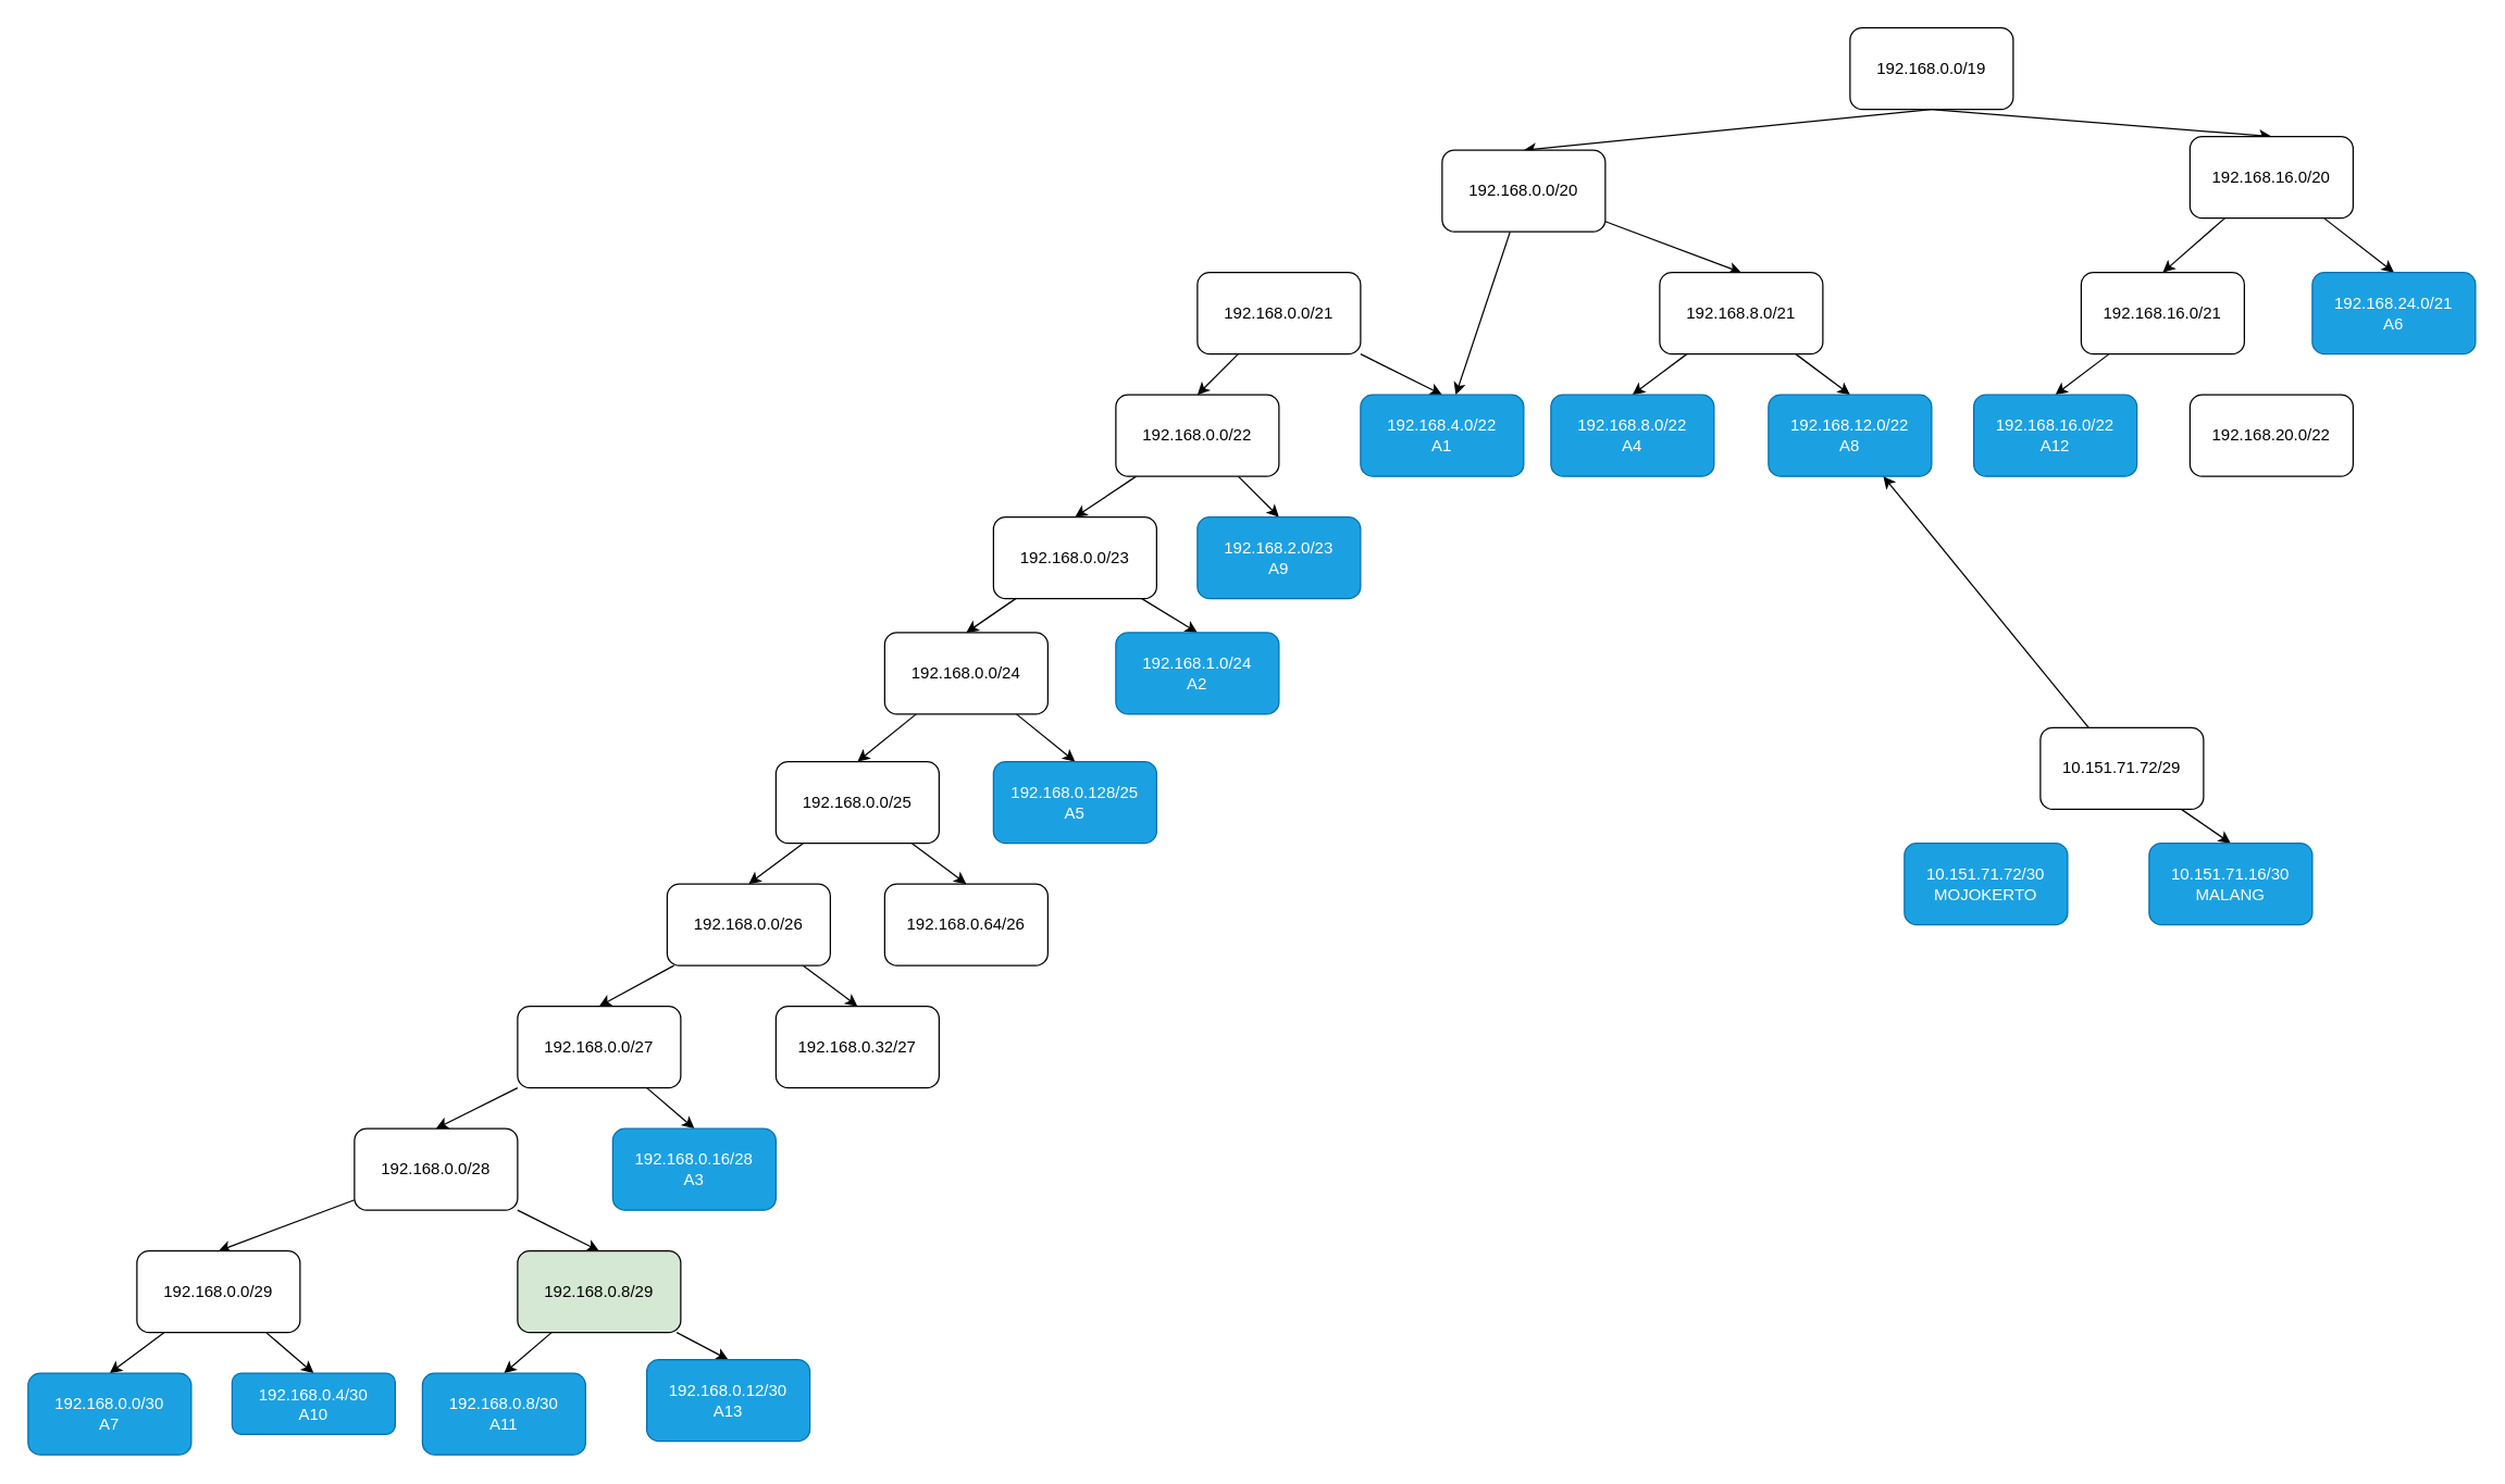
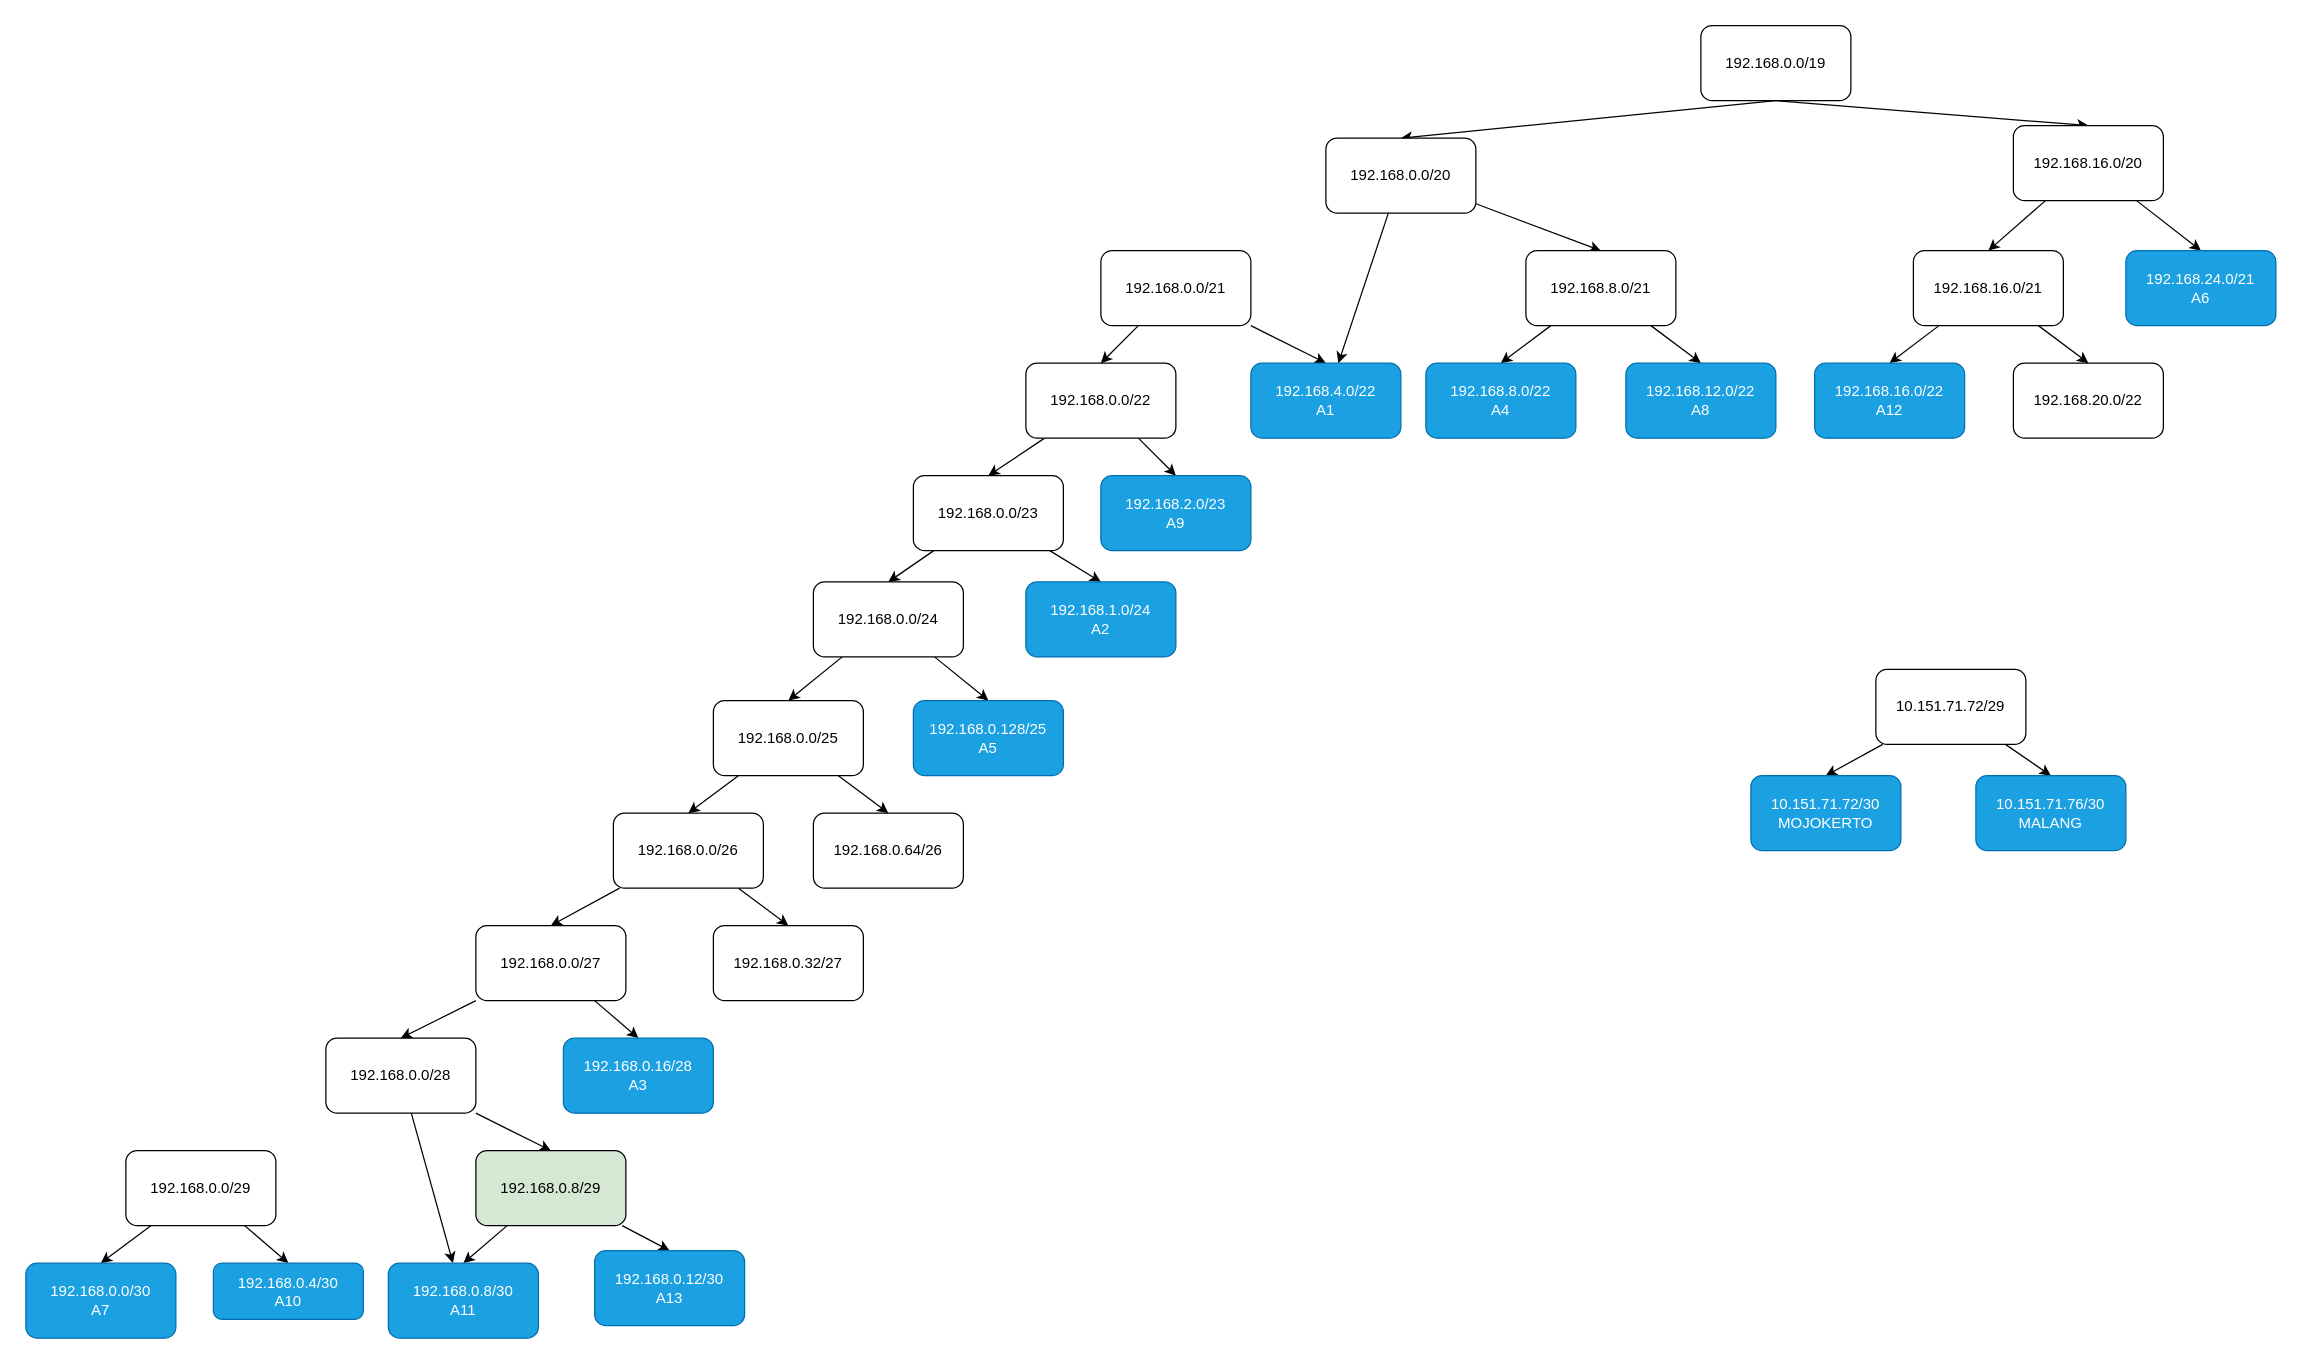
+ <mxCell id="58" style="edgeStyle=none;rounded=0;orthogonalLoop=1;jettySize=auto;html=1;entryX=0.5;entryY=0;entryDx=0;entryDy=0;" parent="1" source="59" target="62" edge="1"><mxGeometry relative="1" as="geometry" /></mxCell>
- <mxCell id="63" style="edgeStyle=none;rounded=0;orthogonalLoop=1;jettySize=auto;html=1;" edge="1" parent="1" source="65" target="56"><mxGeometry relative="1" as="geometry" /></mxCell>
+ <mxCell id="63" style="edgeStyle=none;rounded=0;orthogonalLoop=1;jettySize=auto;html=1;entryX=0.5;entryY=0;entryDx=0;entryDy=0;" edge="1" parent="1" source="65" target="67"><mxGeometry relative="1" as="geometry" /></mxCell>
- <mxCell id="66" value="10.151.71.16/30&lt;br&gt;MALANG" style="rounded=1;whiteSpace=wrap;html=1;fillColor=#1ba1e2;strokeColor=#006EAF;fontColor=#ffffff;" vertex="1" parent="1"><mxGeometry x="1580" y="620" width="120" height="60" as="geometry" /></mxCell>
+ <mxCell id="66" value="10.151.71.76/30&lt;br&gt;MALANG" style="rounded=1;whiteSpace=wrap;html=1;fillColor=#1ba1e2;strokeColor=#006EAF;fontColor=#ffffff;" vertex="1" parent="1"><mxGeometry x="1580" y="620" width="120" height="60" as="geometry" /></mxCell>
- <mxCell id="41" style="edgeStyle=none;rounded=0;orthogonalLoop=1;jettySize=auto;html=1;entryX=0.5;entryY=0;entryDx=0;entryDy=0;" parent="1" source="43" target="47" edge="1"><mxGeometry relative="1" as="geometry" /></mxCell>
+ <mxCell id="41" style="edgeStyle=none;rounded=0;orthogonalLoop=1;jettySize=auto;html=1;" parent="1" source="43" target="54" edge="1"><mxGeometry relative="1" as="geometry" /></mxCell>
